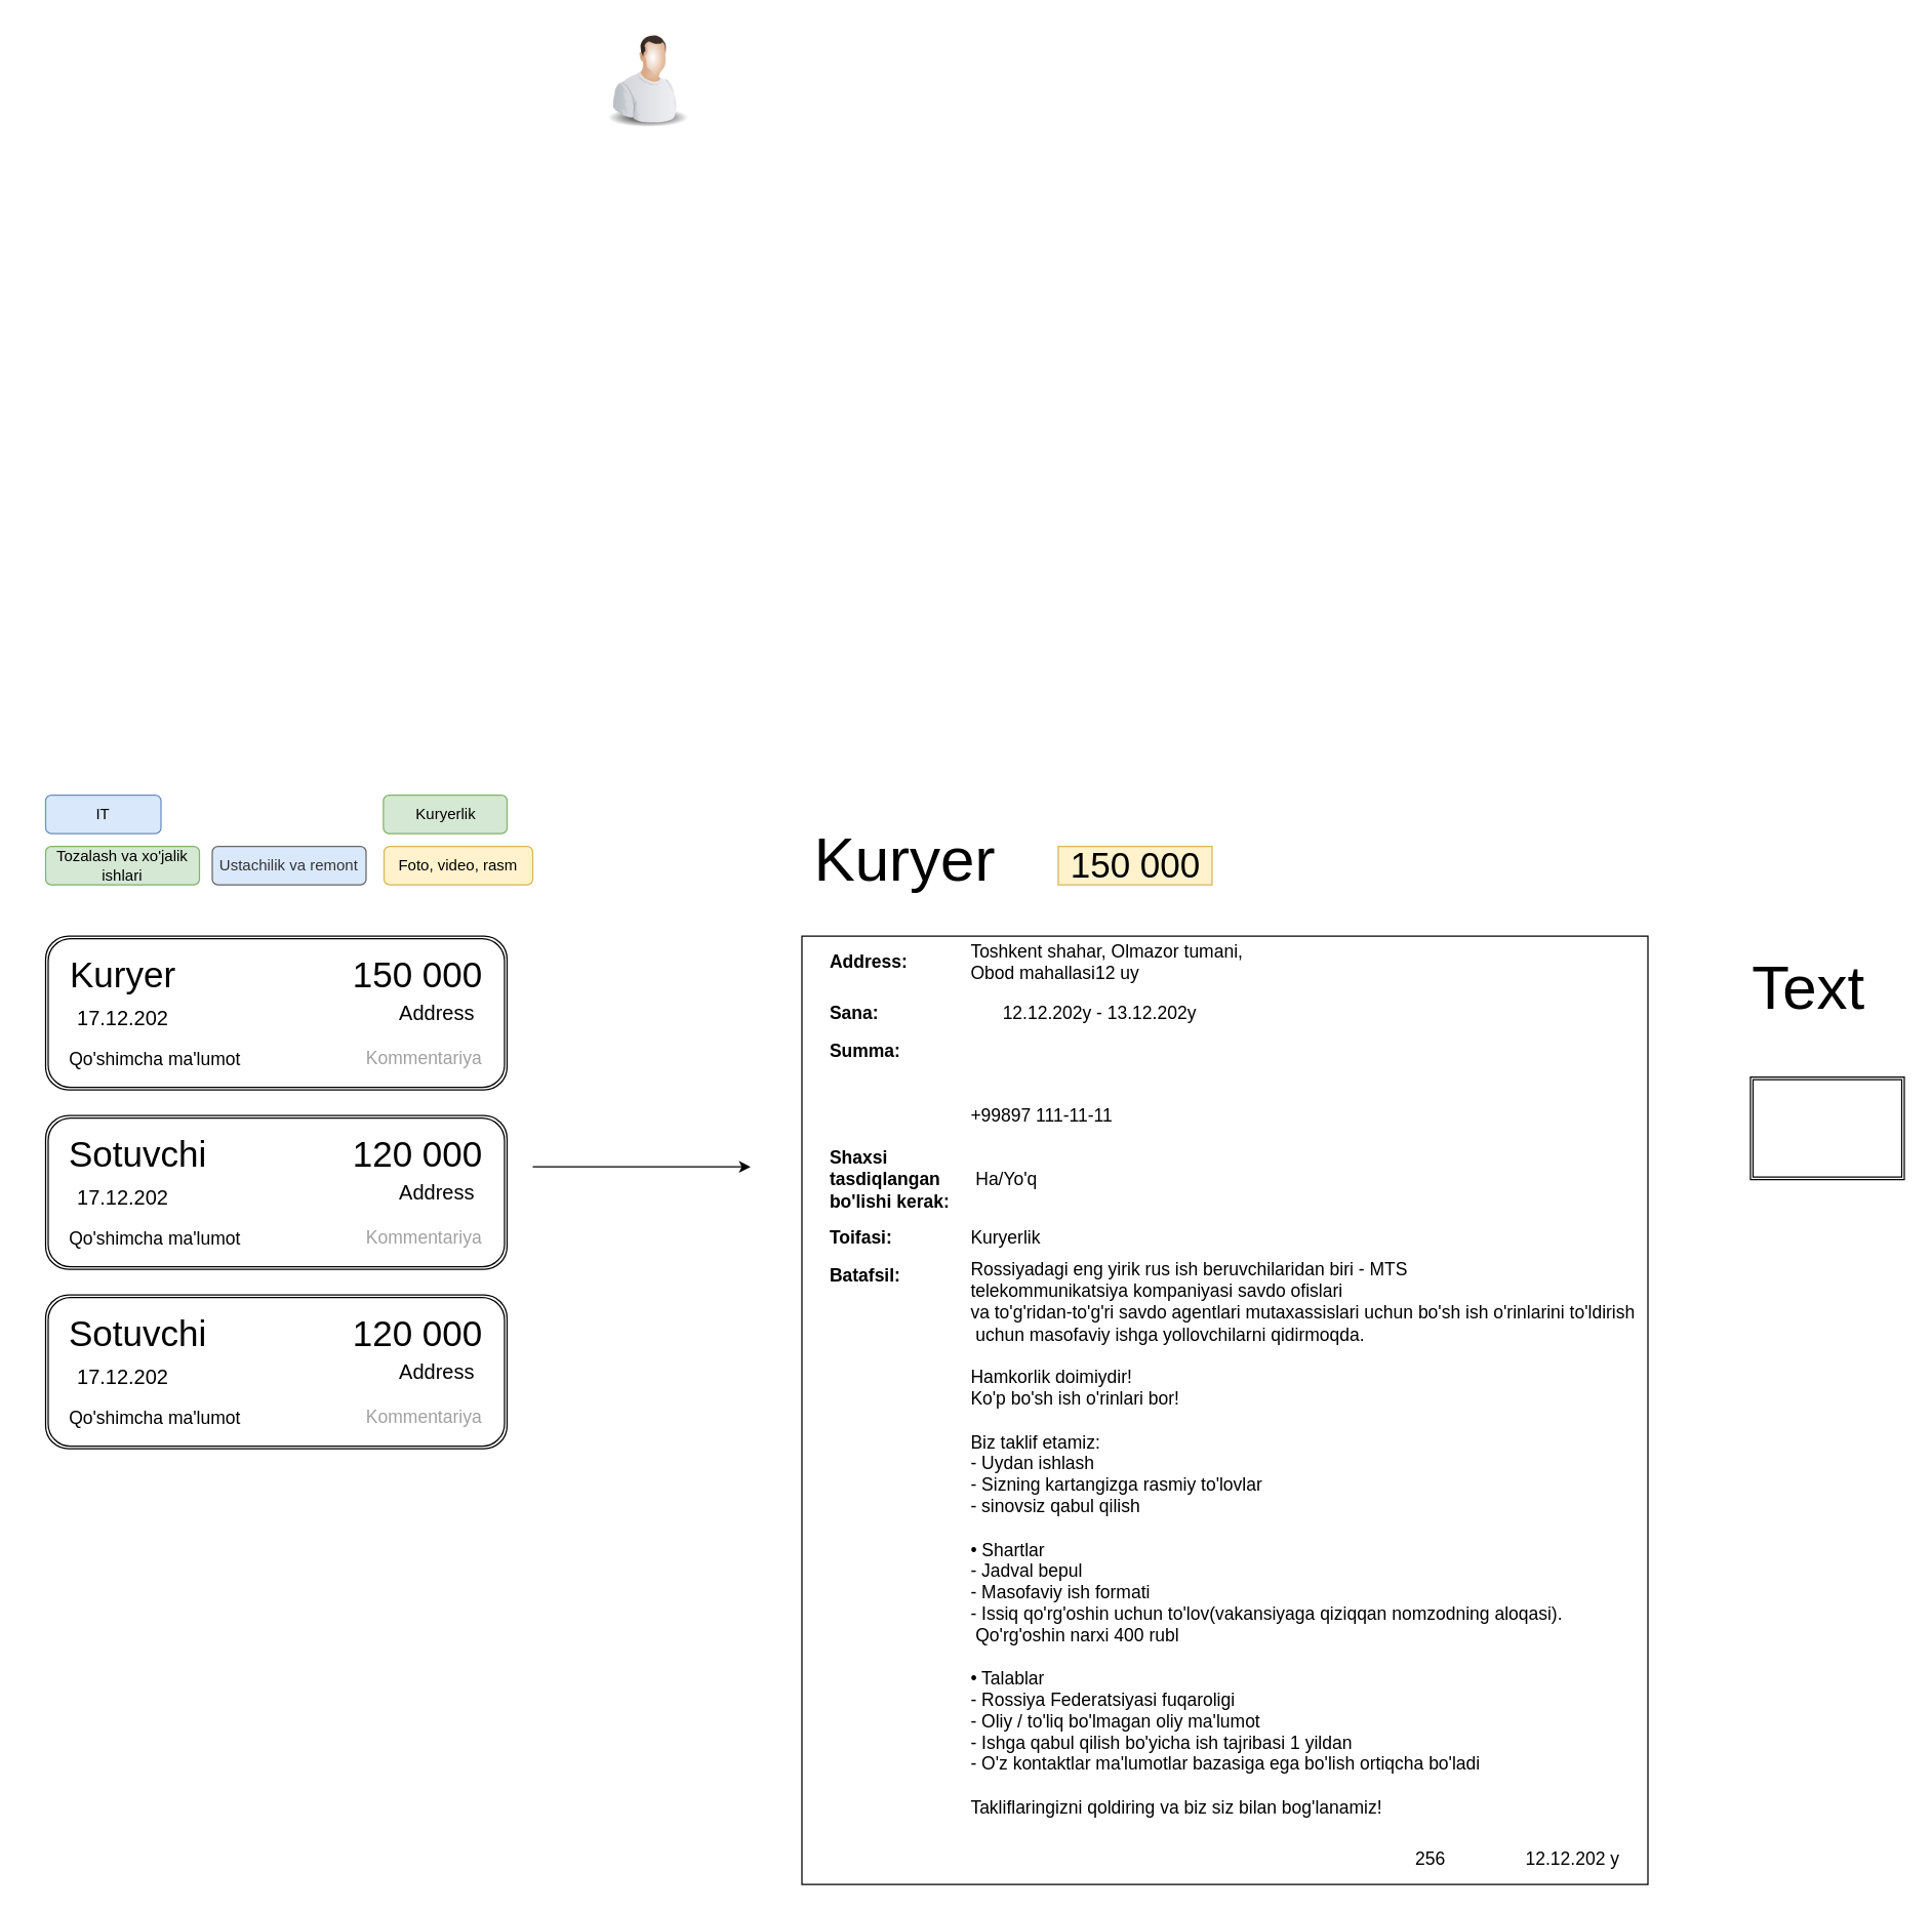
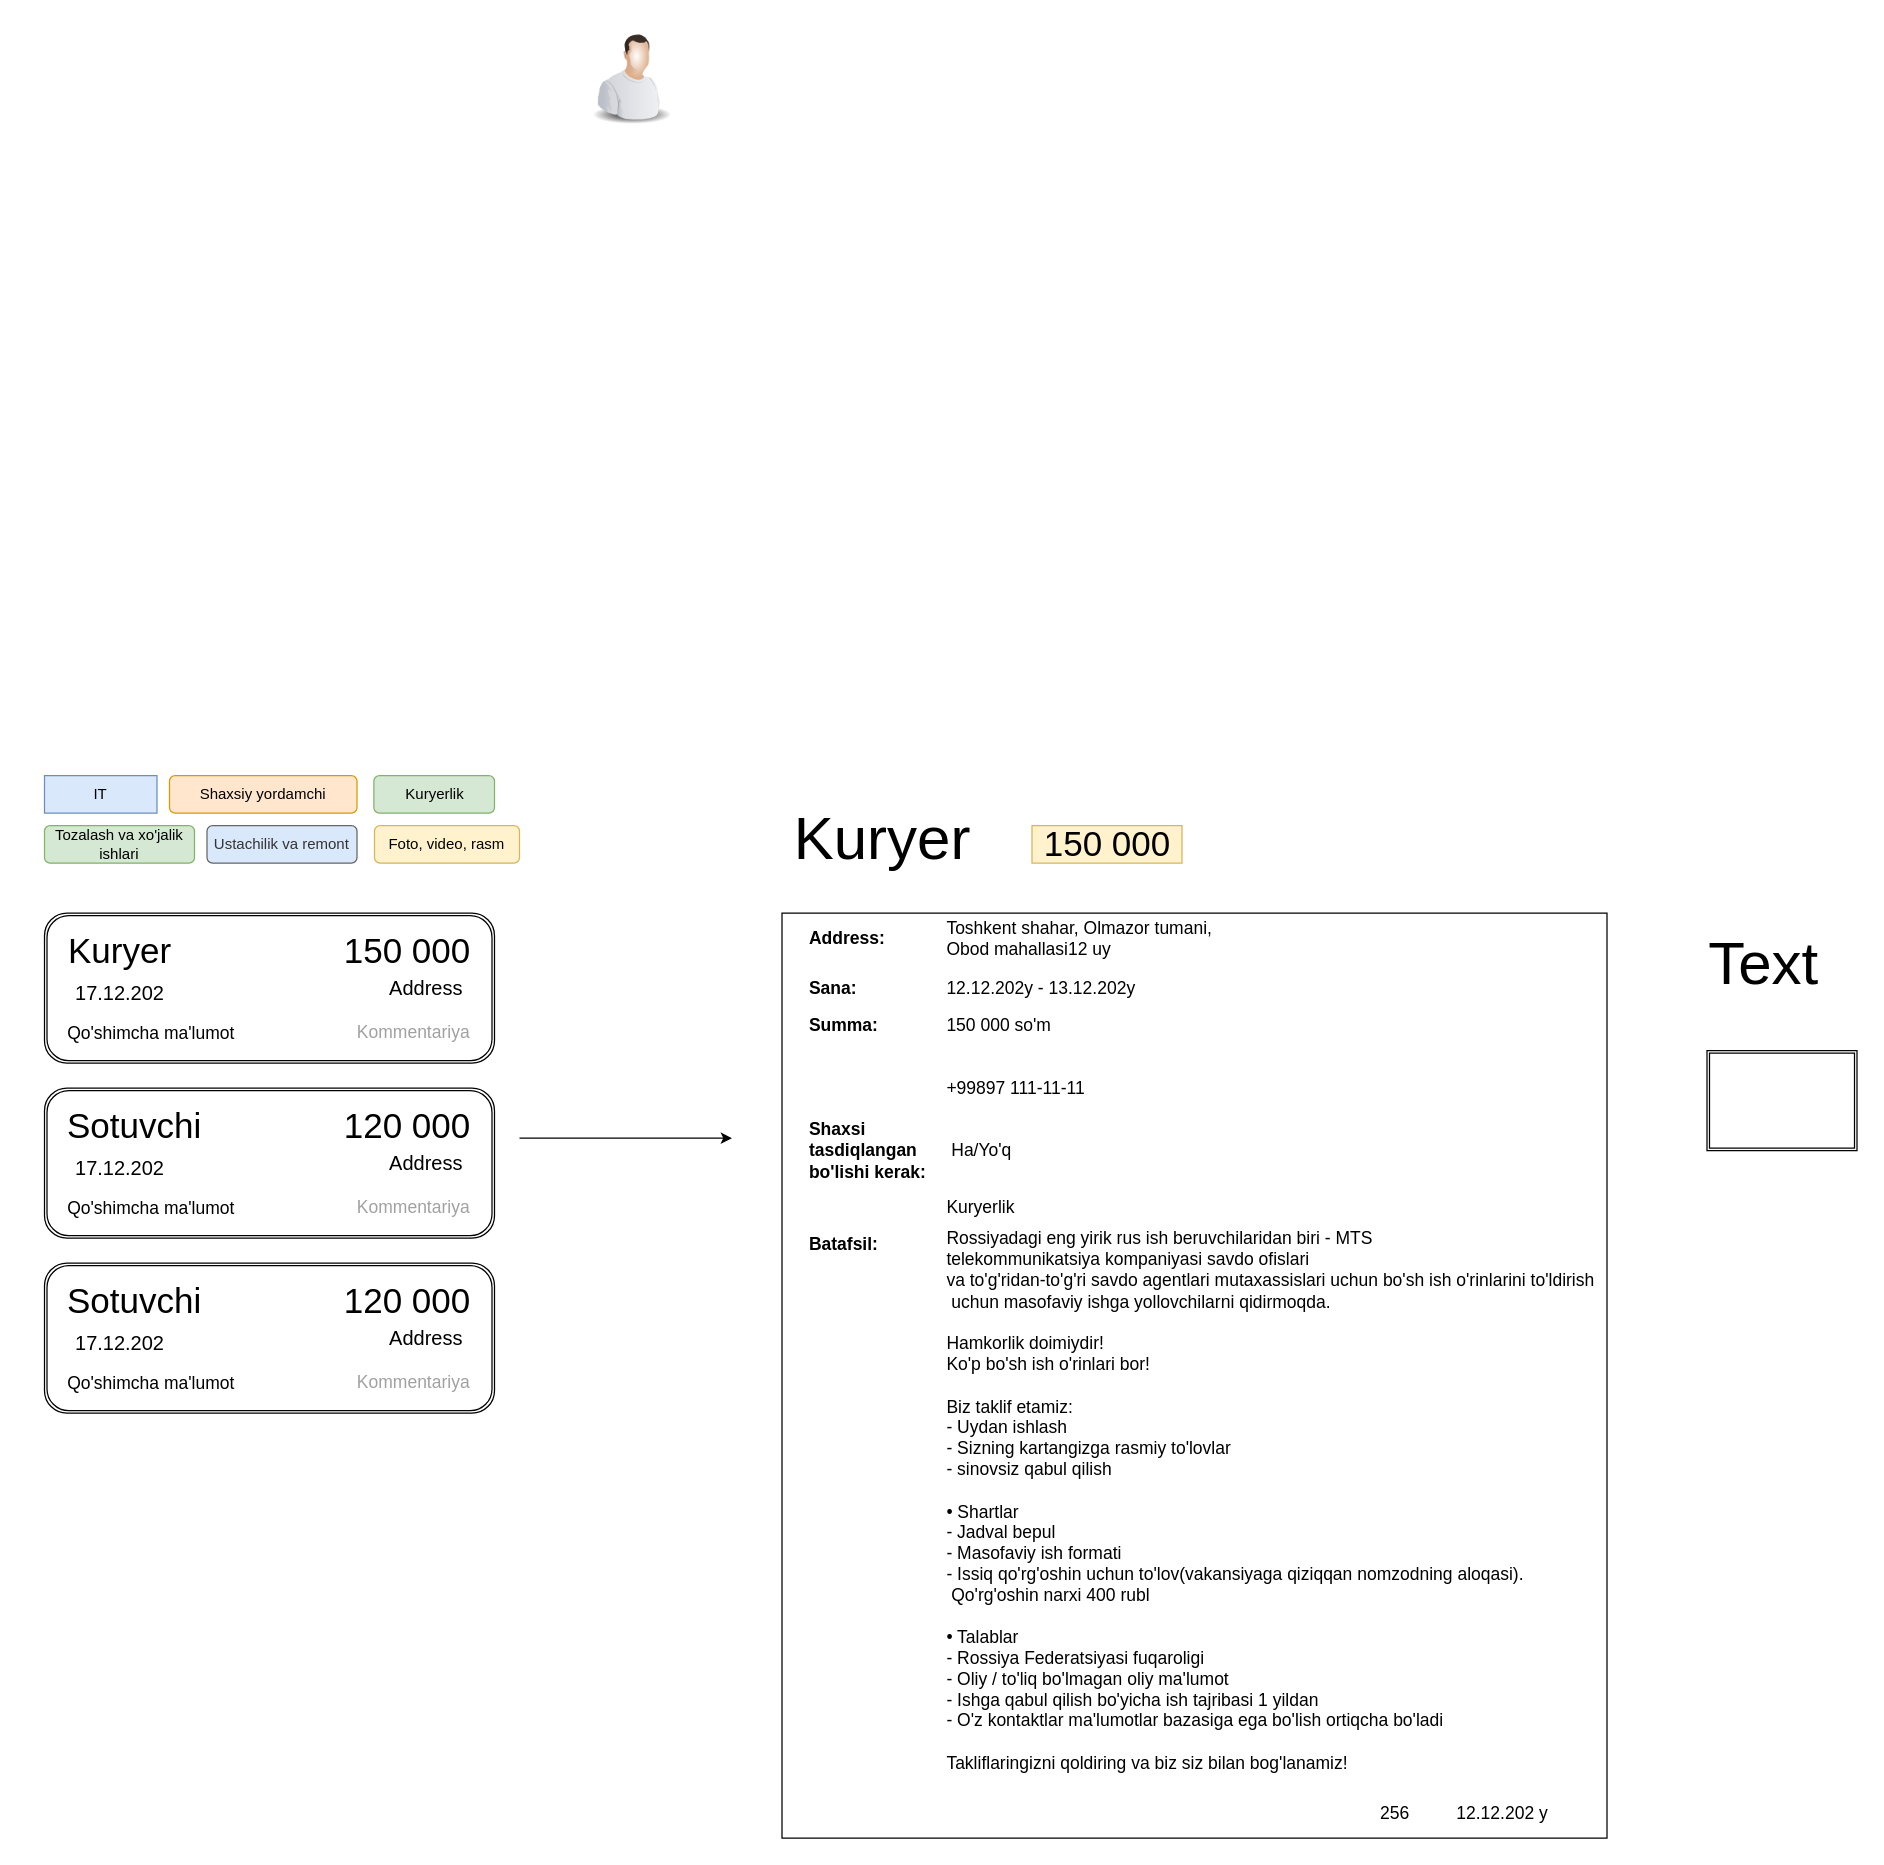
- <mxCell id="8" value="IT" style="rounded=1;whiteSpace=wrap;html=1;fillColor=#dae8fc;strokeColor=#6c8ebf;" vertex="1" parent="3"><mxGeometry width="90" height="30" as="geometry" /></mxCell>
+ <mxCell id="8" value="IT" style="whiteSpace=wrap;html=1;fillColor=#dae8fc;strokeColor=#6c8ebf;rounded=0;" vertex="1" parent="3"><mxGeometry width="90" height="30" as="geometry" /></mxCell>
+ <mxCell id="7" value="Shaxsiy yordamchi" style="rounded=1;whiteSpace=wrap;html=1;fillColor=#ffe6cc;strokeColor=#d79b00;" vertex="1" parent="3"><mxGeometry x="100" width="150" height="30" as="geometry" /></mxCell>
- <mxCell id="43" value="&lt;font color=&quot;#000000&quot;&gt;12.12.202y - 13.12.202y&lt;/font&gt;" style="text;html=1;align=left;verticalAlign=middle;resizable=0;points=[];autosize=1;strokeColor=none;fillColor=none;fontSize=14;fontColor=#A1A1A1;" vertex="1" parent="36"><mxGeometry x="155" y="50" width="180" height="20" as="geometry" /></mxCell>
+ <mxCell id="43" value="&lt;font color=&quot;#000000&quot;&gt;12.12.202y - 13.12.202y&lt;/font&gt;" style="text;html=1;align=left;verticalAlign=middle;resizable=0;points=[];autosize=1;strokeColor=none;fillColor=none;fontSize=14;fontColor=#A1A1A1;" vertex="1" parent="36"><mxGeometry x="130" y="50" width="180" height="20" as="geometry" /></mxCell>
+ <mxCell id="44" value="&lt;font color=&quot;#000000&quot;&gt;150 000 so'm&lt;/font&gt;" style="text;html=1;align=left;verticalAlign=middle;resizable=0;points=[];autosize=1;strokeColor=none;fillColor=none;fontSize=14;fontColor=#A1A1A1;" vertex="1" parent="36"><mxGeometry x="130" y="80" width="100" height="20" as="geometry" /></mxCell>
- <mxCell id="47" value="&lt;font color=&quot;#000000&quot;&gt;Toifasi:&lt;/font&gt;" style="text;html=1;align=left;verticalAlign=middle;resizable=0;points=[];autosize=1;strokeColor=none;fillColor=none;fontSize=14;fontColor=#A1A1A1;fontStyle=1" vertex="1" parent="36"><mxGeometry x="20" y="225" width="60" height="20" as="geometry" /></mxCell>
- <mxCell id="51" value="12.12.202 y" style="text;html=1;align=center;verticalAlign=middle;resizable=0;points=[];autosize=1;strokeColor=none;fillColor=none;fontSize=14;fontColor=#000000;" vertex="1" parent="36"><mxGeometry x="551" y="710" width="100" height="20" as="geometry" /></mxCell>
+ <mxCell id="51" value="12.12.202 y" style="text;html=1;align=center;verticalAlign=middle;resizable=0;points=[];autosize=1;strokeColor=none;fillColor=none;fontSize=14;fontColor=#000000;" vertex="1" parent="36"><mxGeometry x="526" y="710" width="100" height="20" as="geometry" /></mxCell>
